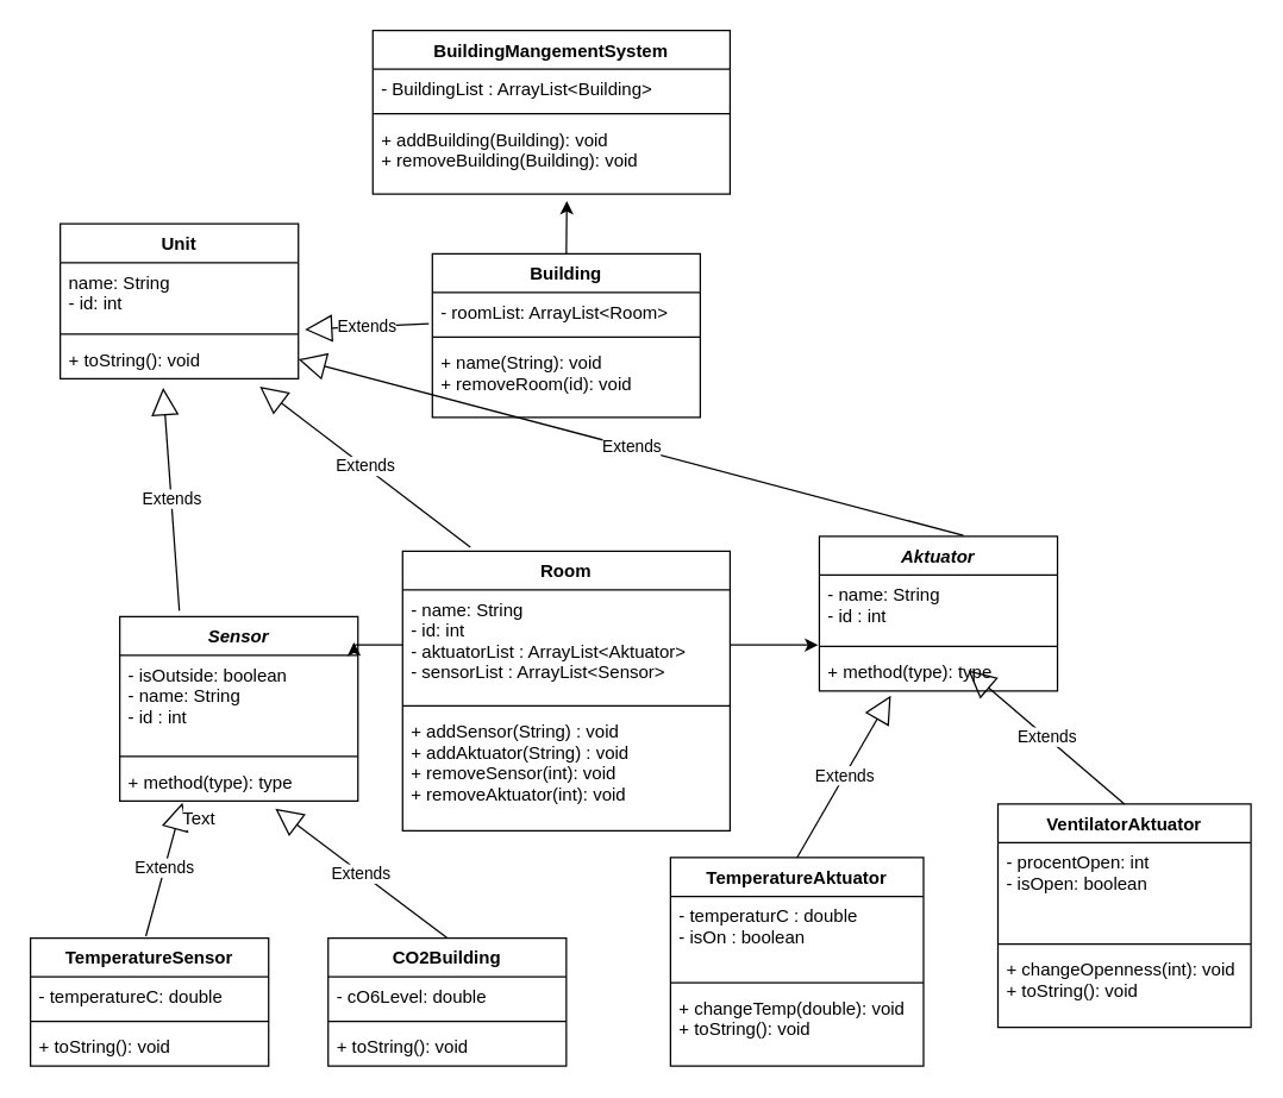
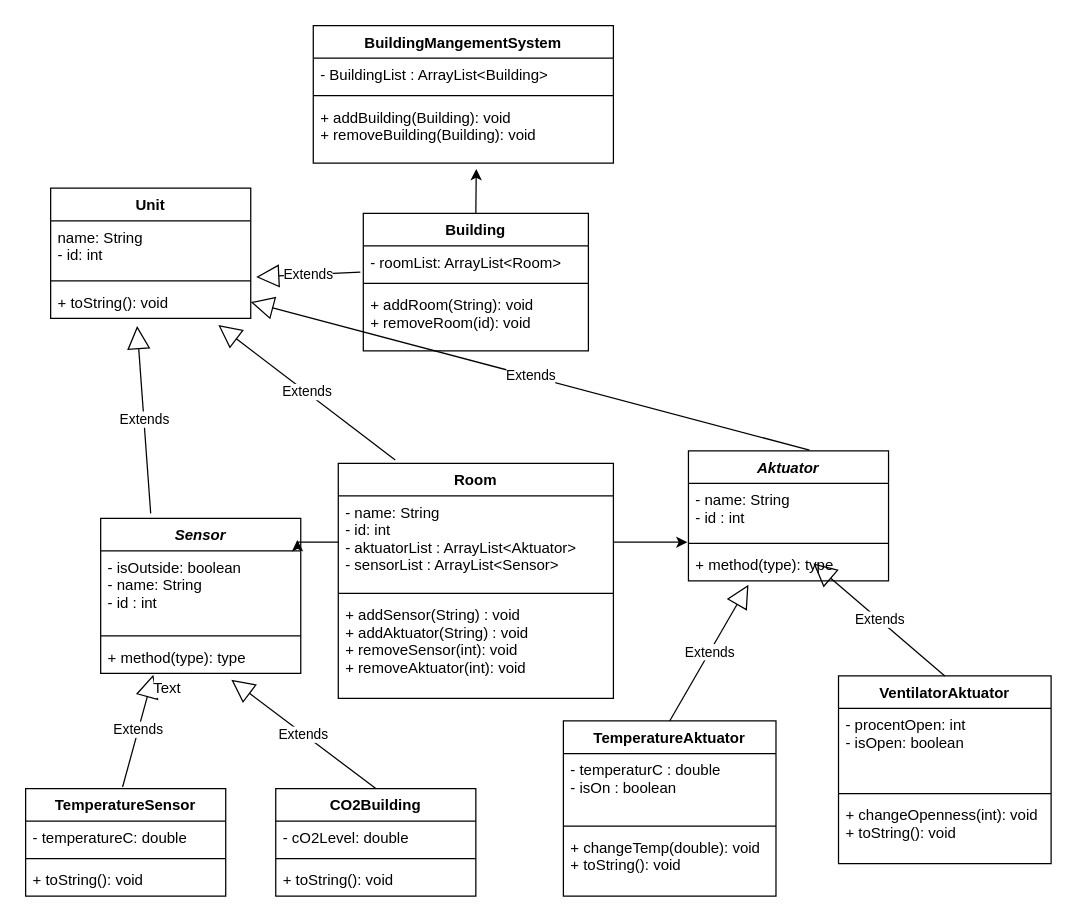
- <mxCell id="35" value="+ name(String): void&#10;+ removeRoom(id): void" style="text;strokeColor=none;fillColor=none;align=left;verticalAlign=top;spacingLeft=4;spacingRight=4;overflow=hidden;rotatable=0;points=[[0,0.5],[1,0.5]];portConstraint=eastwest;" vertex="1" parent="32"><mxGeometry y="60" width="180" height="50" as="geometry" /></mxCell>
+ <mxCell id="35" value="+ addRoom(String): void&#10;+ removeRoom(id): void" style="text;strokeColor=none;fillColor=none;align=left;verticalAlign=top;spacingLeft=4;spacingRight=4;overflow=hidden;rotatable=0;points=[[0,0.5],[1,0.5]];portConstraint=eastwest;" vertex="1" parent="32"><mxGeometry y="60" width="180" height="50" as="geometry" /></mxCell>
- <mxCell id="51" value="- cO6Level: double" style="text;strokeColor=none;fillColor=none;align=left;verticalAlign=top;spacingLeft=4;spacingRight=4;overflow=hidden;rotatable=0;points=[[0,0.5],[1,0.5]];portConstraint=eastwest;" vertex="1" parent="50"><mxGeometry y="26" width="160" height="26" as="geometry" /></mxCell>
+ <mxCell id="51" value="- cO2Level: double" style="text;strokeColor=none;fillColor=none;align=left;verticalAlign=top;spacingLeft=4;spacingRight=4;overflow=hidden;rotatable=0;points=[[0,0.5],[1,0.5]];portConstraint=eastwest;" vertex="1" parent="50"><mxGeometry y="26" width="160" height="26" as="geometry" /></mxCell>
